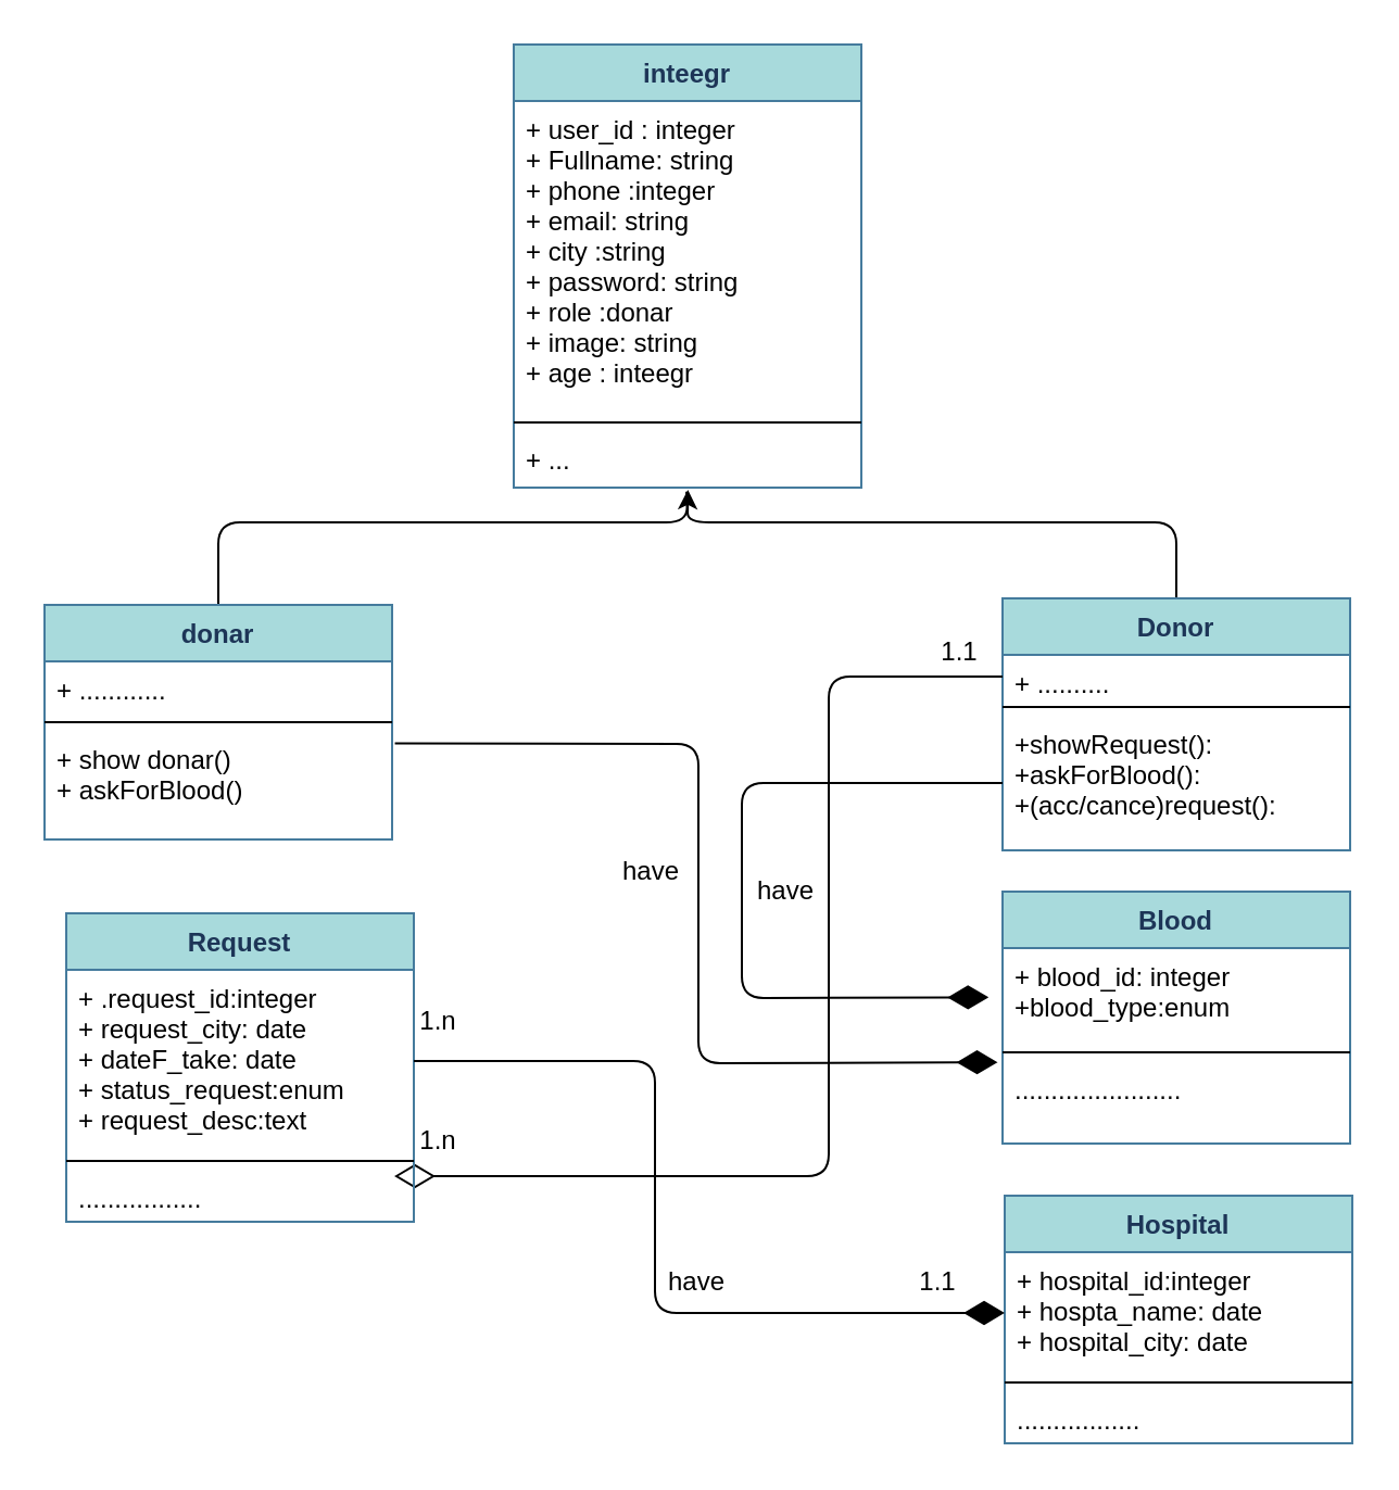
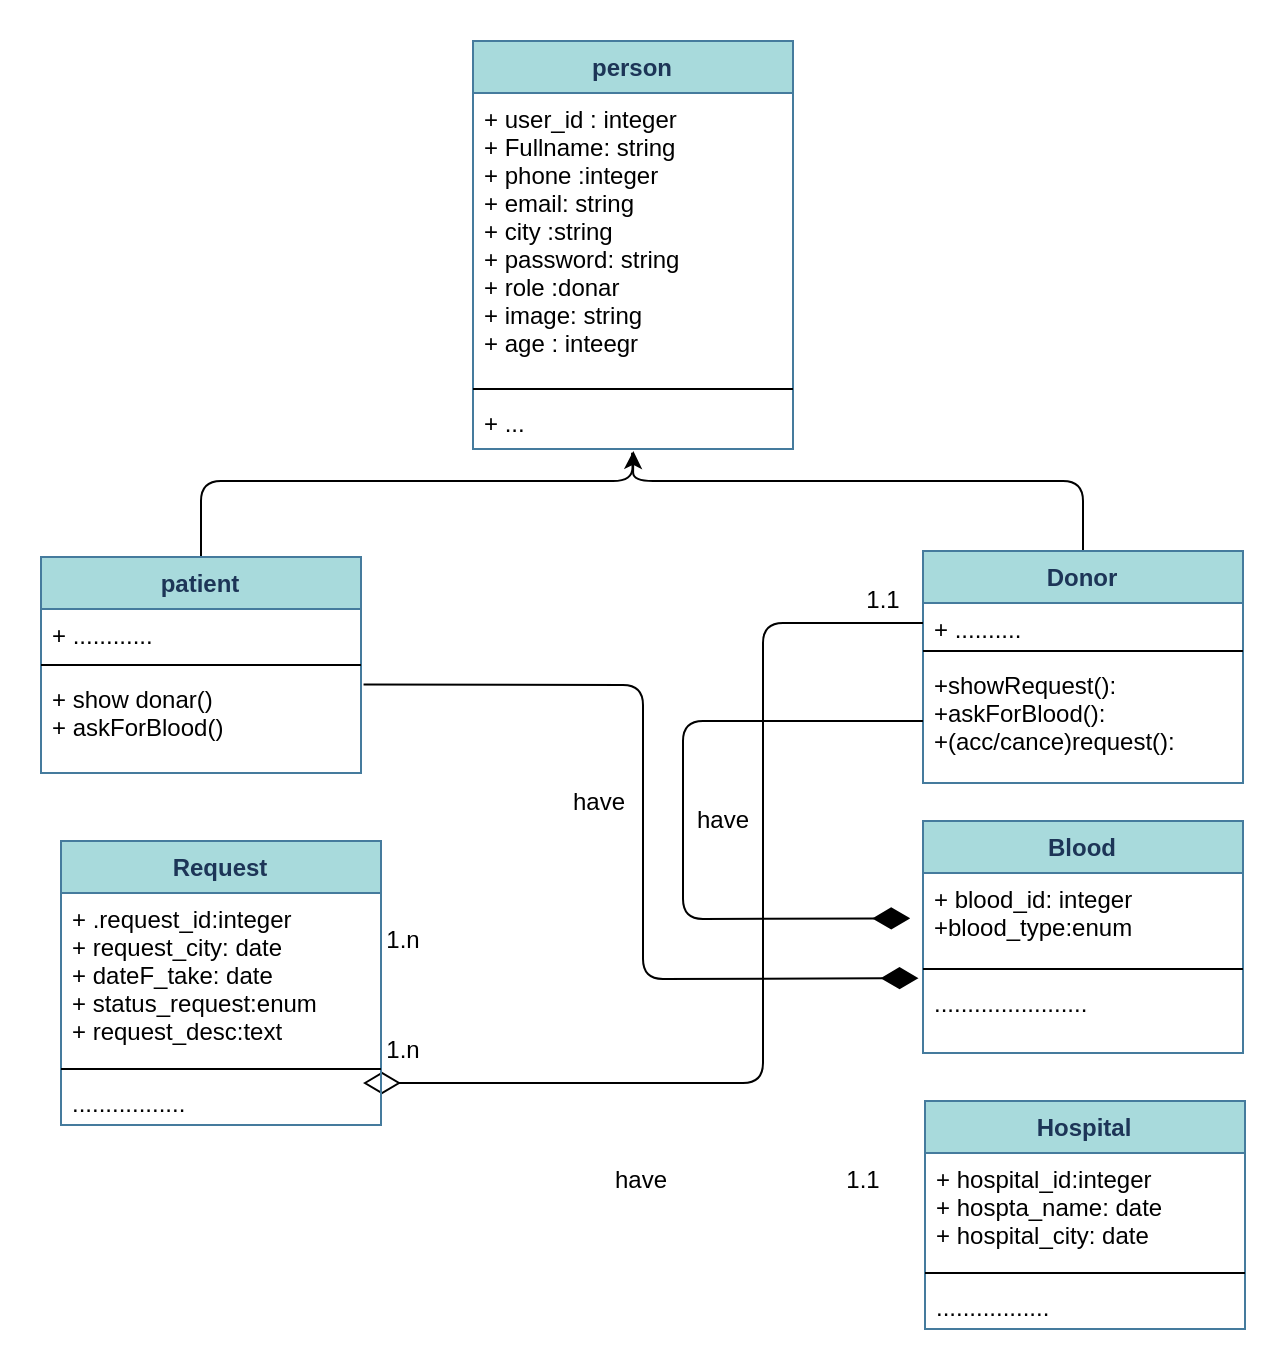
- <mxCell id="2" value="inteegr" style="swimlane;fontStyle=1;align=center;verticalAlign=top;childLayout=stackLayout;horizontal=1;startSize=26;horizontalStack=0;resizeParent=1;resizeParentMax=0;resizeLast=0;collapsible=1;marginBottom=0;rounded=0;sketch=0;strokeColor=#457B9D;fillColor=#A8DADC;fontColor=#1D3557;" parent="1" vertex="1"><mxGeometry x="236" y="20" width="160" height="204" as="geometry" /></mxCell>
+ <mxCell id="2" value="person" style="swimlane;fontStyle=1;align=center;verticalAlign=top;childLayout=stackLayout;horizontal=1;startSize=26;horizontalStack=0;resizeParent=1;resizeParentMax=0;resizeLast=0;collapsible=1;marginBottom=0;rounded=0;sketch=0;strokeColor=#457B9D;fillColor=#A8DADC;fontColor=#1D3557;" parent="1" vertex="1"><mxGeometry x="236" y="20" width="160" height="204" as="geometry" /></mxCell>
- <mxCell id="12" value="donar" style="swimlane;fontStyle=1;align=center;verticalAlign=top;childLayout=stackLayout;horizontal=1;startSize=26;horizontalStack=0;resizeParent=1;resizeParentMax=0;resizeLast=0;collapsible=1;marginBottom=0;rounded=0;sketch=0;strokeColor=#457B9D;fillColor=#A8DADC;fontColor=#1D3557;" parent="1" vertex="1"><mxGeometry x="20" y="278" width="160" height="108" as="geometry" /></mxCell>
+ <mxCell id="12" value="patient" style="swimlane;fontStyle=1;align=center;verticalAlign=top;childLayout=stackLayout;horizontal=1;startSize=26;horizontalStack=0;resizeParent=1;resizeParentMax=0;resizeLast=0;collapsible=1;marginBottom=0;rounded=0;sketch=0;strokeColor=#457B9D;fillColor=#A8DADC;fontColor=#1D3557;" parent="1" vertex="1"><mxGeometry x="20" y="278" width="160" height="108" as="geometry" /></mxCell>
- <mxCell id="35" style="edgeStyle=none;html=1;exitX=1;exitY=0.5;exitDx=0;exitDy=0;entryX=0;entryY=0.5;entryDx=0;entryDy=0;endArrow=diamondThin;endFill=1;startSize=6;endSize=16;" parent="1" source="32" target="25" edge="1"><mxGeometry relative="1" as="geometry"><Array as="points"><mxPoint x="301" y="488" /><mxPoint x="301" y="604" /></Array></mxGeometry></mxCell>
